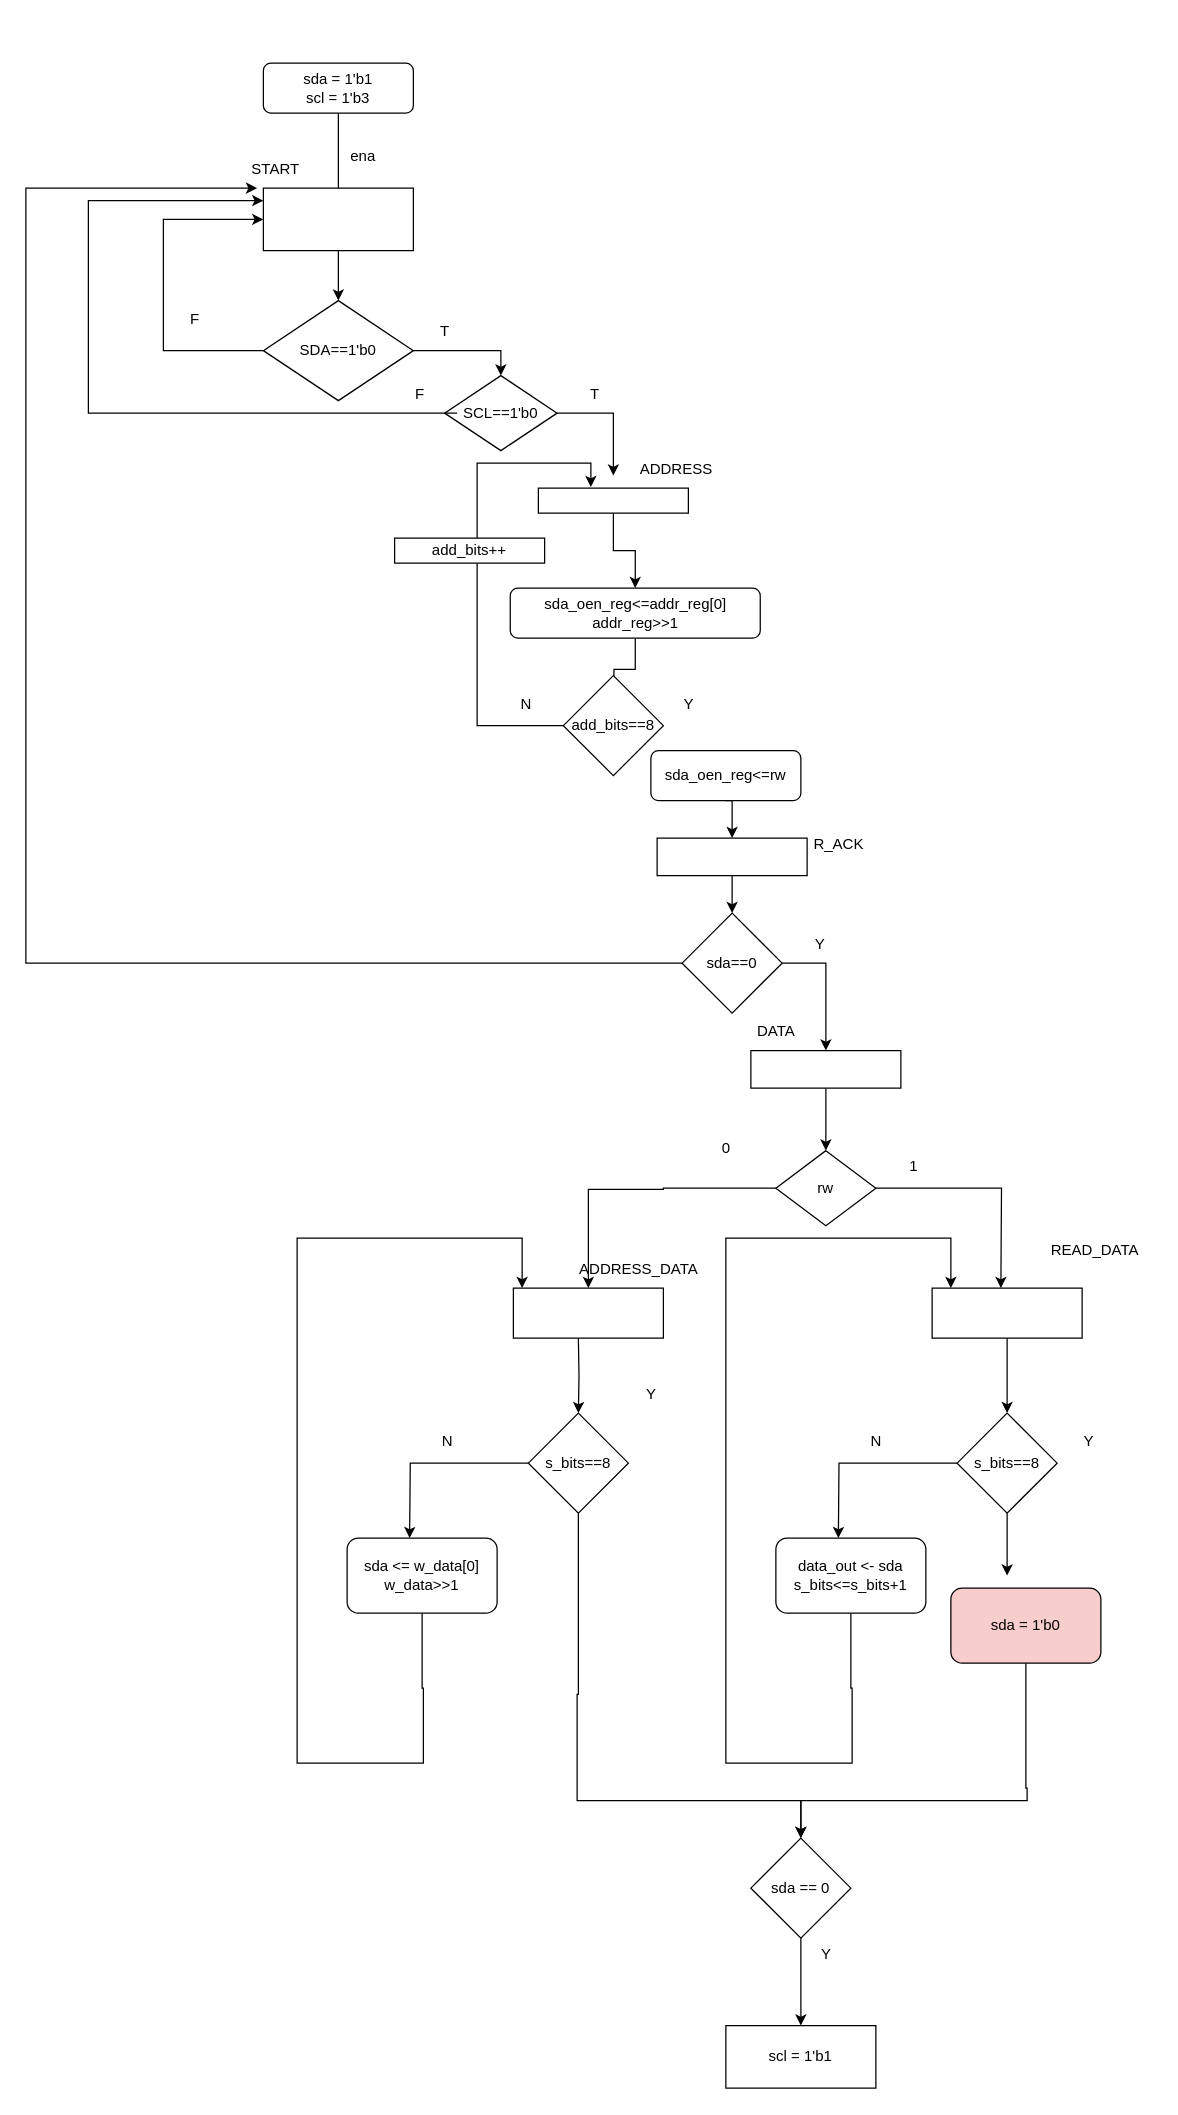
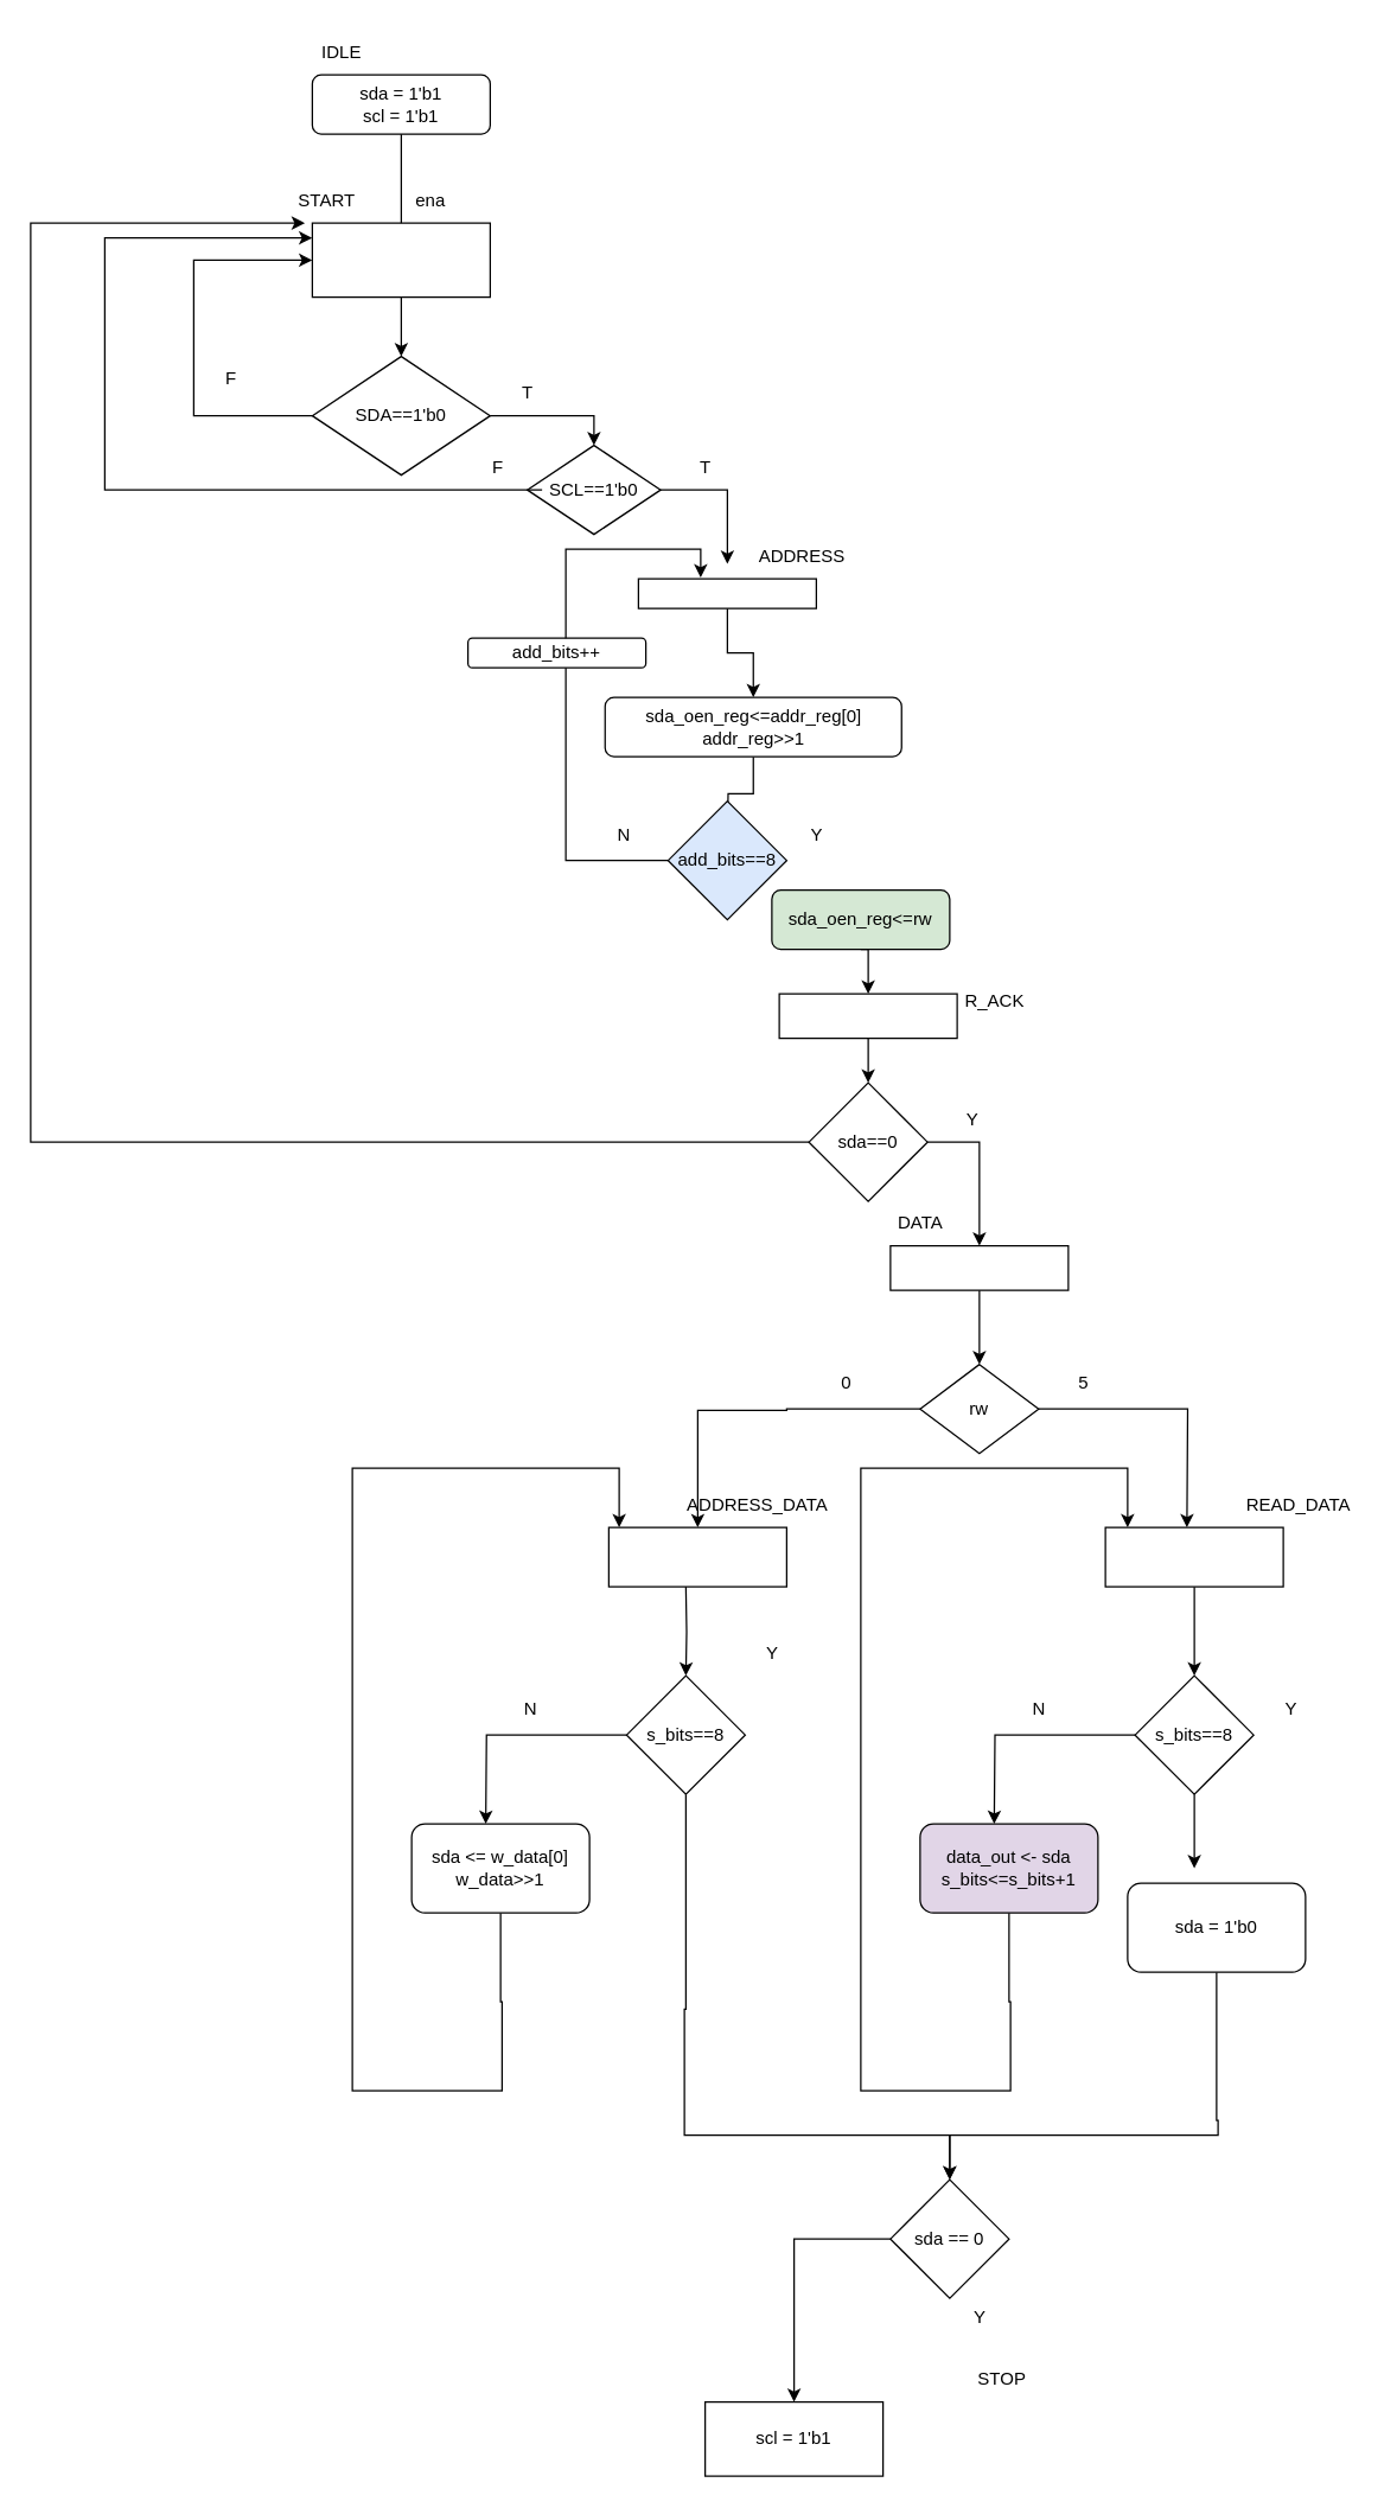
+ <mxCell id="3" value="IDLE" style="text;html=1;align=center;verticalAlign=middle;whiteSpace=wrap;rounded=0;" parent="1" vertex="1"><mxGeometry x="200" y="20" width="60" height="30" as="geometry" /></mxCell>
- <mxCell id="2" value="sda = 1'b1&lt;div&gt;scl = 1'b3&lt;/div&gt;" style="rounded=1;whiteSpace=wrap;html=1;" parent="1" vertex="1"><mxGeometry x="210" y="50" width="120" height="40" as="geometry" /></mxCell>
+ <mxCell id="2" value="sda = 1'b1&lt;div&gt;scl = 1'b1&lt;/div&gt;" style="rounded=1;whiteSpace=wrap;html=1;" parent="1" vertex="1"><mxGeometry x="210" y="50" width="120" height="40" as="geometry" /></mxCell>
- <mxCell id="5" value="ena" style="text;html=1;align=center;verticalAlign=middle;whiteSpace=wrap;rounded=0;" parent="1" vertex="1"><mxGeometry x="260" y="110" width="60" height="30" as="geometry" /></mxCell>
+ <mxCell id="5" value="ena" style="text;html=1;align=center;verticalAlign=middle;whiteSpace=wrap;rounded=0;" parent="1" vertex="1"><mxGeometry x="260" y="120" width="60" height="30" as="geometry" /></mxCell>
- <mxCell id="23" value="add_bits++" style="whiteSpace=wrap;html=1;rounded=0;" vertex="1" parent="1"><mxGeometry x="315" y="430" width="120" height="20" as="geometry" /></mxCell>
+ <mxCell id="23" value="add_bits++" style="rounded=1;whiteSpace=wrap;html=1;" vertex="1" parent="1"><mxGeometry x="315" y="430" width="120" height="20" as="geometry" /></mxCell>
- <mxCell id="21" value="add_bits==8" style="rhombus;whiteSpace=wrap;html=1;" vertex="1" parent="1"><mxGeometry x="450" y="540" width="80" height="80" as="geometry" /></mxCell>
+ <mxCell id="21" value="add_bits==8" style="rhombus;whiteSpace=wrap;html=1;fillColor=#dae8fc;" vertex="1" parent="1"><mxGeometry x="450" y="540" width="80" height="80" as="geometry" /></mxCell>
- <mxCell id="40" value="sda_oen_reg&amp;lt;=rw" style="rounded=1;whiteSpace=wrap;html=1;" vertex="1" parent="1"><mxGeometry x="520" y="600" width="120" height="40" as="geometry" /></mxCell>
+ <mxCell id="40" value="sda_oen_reg&amp;lt;=rw" style="rounded=1;whiteSpace=wrap;html=1;fillColor=#d5e8d4;" vertex="1" parent="1"><mxGeometry x="520" y="600" width="120" height="40" as="geometry" /></mxCell>
- <mxCell id="45" value="0" style="text;html=1;align=center;verticalAlign=middle;resizable=0;points=[];autosize=1;strokeColor=none;fillColor=none;" vertex="1" parent="1"><mxGeometry x="565" y="903" width="30" height="30" as="geometry" /></mxCell>
+ <mxCell id="45" value="0" style="text;html=1;align=center;verticalAlign=middle;resizable=0;points=[];autosize=1;strokeColor=none;fillColor=none;" vertex="1" parent="1"><mxGeometry x="555" y="918" width="30" height="30" as="geometry" /></mxCell>
- <mxCell id="44" value="1" style="text;html=1;align=center;verticalAlign=middle;resizable=0;points=[];autosize=1;strokeColor=none;fillColor=none;" vertex="1" parent="1"><mxGeometry x="715" y="918" width="30" height="30" as="geometry" /></mxCell>
+ <mxCell id="44" value="5" style="text;html=1;align=center;verticalAlign=middle;resizable=0;points=[];autosize=1;strokeColor=none;fillColor=none;" vertex="1" parent="1"><mxGeometry x="715" y="918" width="30" height="30" as="geometry" /></mxCell>
- <mxCell id="46" value="READ_DATA" style="text;html=1;align=center;verticalAlign=middle;resizable=0;points=[];autosize=1;strokeColor=none;fillColor=none;" vertex="1" parent="1"><mxGeometry x="830" y="985" width="90" height="30" as="geometry" /></mxCell>
+ <mxCell id="46" value="READ_DATA" style="text;html=1;align=center;verticalAlign=middle;resizable=0;points=[];autosize=1;strokeColor=none;fillColor=none;" vertex="1" parent="1"><mxGeometry x="830" y="1000" width="90" height="30" as="geometry" /></mxCell>
- <mxCell id="56" value="&lt;div&gt;&lt;span style=&quot;background-color: transparent; color: light-dark(rgb(0, 0, 0), rgb(255, 255, 255));&quot;&gt;data_out &amp;lt;- sda&lt;/span&gt;&lt;/div&gt;&lt;div&gt;&lt;span style=&quot;background-color: transparent; color: light-dark(rgb(0, 0, 0), rgb(255, 255, 255));&quot;&gt;s_bits&amp;lt;=s_bits+1&lt;/span&gt;&lt;/div&gt;" style="rounded=1;whiteSpace=wrap;html=1;" vertex="1" parent="1"><mxGeometry x="620" y="1230" width="120" height="60" as="geometry" /></mxCell>
+ <mxCell id="56" value="&lt;div&gt;&lt;span style=&quot;background-color: transparent; color: light-dark(rgb(0, 0, 0), rgb(255, 255, 255));&quot;&gt;data_out &amp;lt;- sda&lt;/span&gt;&lt;/div&gt;&lt;div&gt;&lt;span style=&quot;background-color: transparent; color: light-dark(rgb(0, 0, 0), rgb(255, 255, 255));&quot;&gt;s_bits&amp;lt;=s_bits+1&lt;/span&gt;&lt;/div&gt;" style="rounded=1;whiteSpace=wrap;html=1;fillColor=#e1d5e7;" vertex="1" parent="1"><mxGeometry x="620" y="1230" width="120" height="60" as="geometry" /></mxCell>
- <mxCell id="69" value="sda = 1'b0" style="rounded=1;whiteSpace=wrap;html=1;fillColor=#f8cecc;" vertex="1" parent="1"><mxGeometry x="760" y="1270" width="120" height="60" as="geometry" /></mxCell>
+ <mxCell id="69" value="sda = 1'b0" style="rounded=1;whiteSpace=wrap;html=1;" vertex="1" parent="1"><mxGeometry x="760" y="1270" width="120" height="60" as="geometry" /></mxCell>
+ <mxCell id="66" value="STOP" style="text;html=1;align=center;verticalAlign=middle;resizable=0;points=[];autosize=1;strokeColor=none;fillColor=none;" vertex="1" parent="1"><mxGeometry x="645" y="1590" width="60" height="30" as="geometry" /></mxCell>
- <mxCell id="67" value="scl = 1'b1" style="whiteSpace=wrap;html=1;" vertex="1" parent="1"><mxGeometry x="580" y="1620" width="120" height="50" as="geometry" /></mxCell>
+ <mxCell id="67" value="scl = 1'b1" style="whiteSpace=wrap;html=1;" vertex="1" parent="1"><mxGeometry x="475" y="1620" width="120" height="50" as="geometry" /></mxCell>
